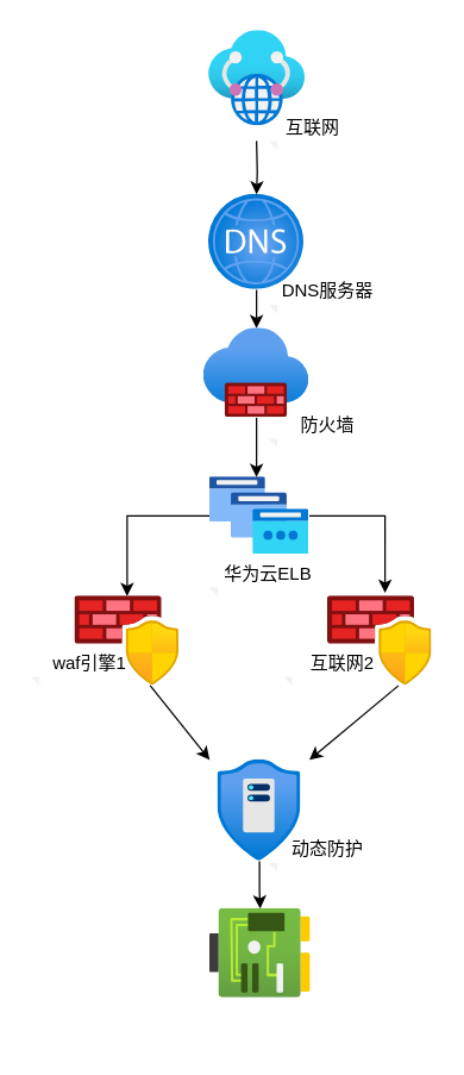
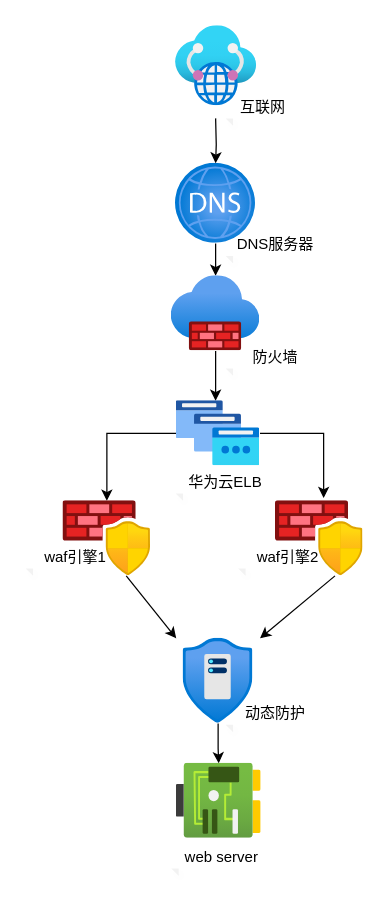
- <mxCell id="20" value="互联网2" style="shape=note;whiteSpace=wrap;html=1;backgroundOutline=1;fontColor=#000000;darkOpacity=0.05;fillColor=none;strokeColor=none;fillStyle=solid;direction=west;gradientDirection=north;gradientColor=#FFF2A1;shadow=1;size=6;pointerEvents=1;" vertex="1" parent="1"><mxGeometry x="190" y="430" width="80" height="30" as="geometry" /></mxCell>
+ <mxCell id="20" value="waf引擎2" style="shape=note;whiteSpace=wrap;html=1;backgroundOutline=1;fontColor=#000000;darkOpacity=0.05;fillColor=none;strokeColor=none;fillStyle=solid;direction=west;gradientDirection=north;gradientColor=#FFF2A1;shadow=1;size=6;pointerEvents=1;" vertex="1" parent="1"><mxGeometry x="190" y="430" width="80" height="30" as="geometry" /></mxCell>
+ <mxCell id="25" value="web server" style="shape=note;whiteSpace=wrap;html=1;backgroundOutline=1;fontColor=#000000;darkOpacity=0.05;fillColor=none;strokeColor=none;fillStyle=solid;direction=west;gradientDirection=north;gradientColor=#FFF2A1;shadow=1;size=6;pointerEvents=1;" vertex="1" parent="1"><mxGeometry x="136.5" y="670" width="80" height="30" as="geometry" /></mxCell>
